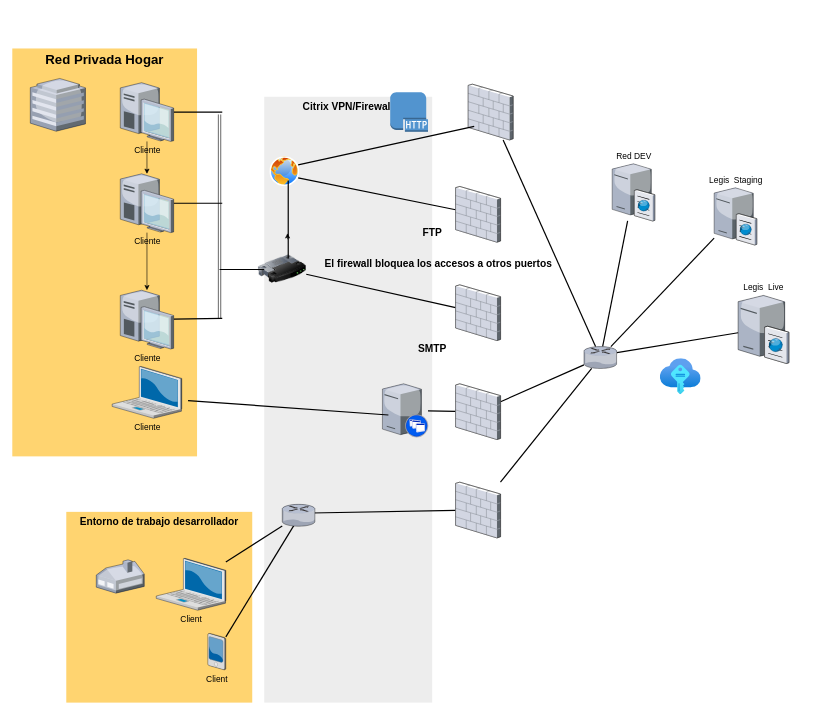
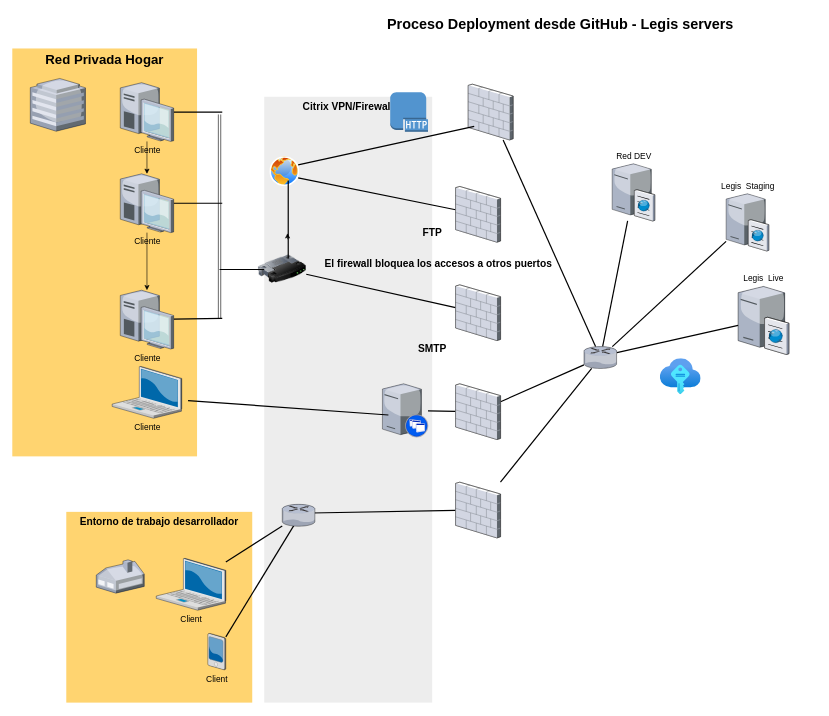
+ <mxCell id="37" value="&lt;span style=&quot;white-space: pre;&quot;&gt; &lt;/span&gt;Proceso Deployment desde GitHub - Legis servers" style="text;strokeColor=none;fillColor=none;html=1;fontSize=24;fontStyle=1;verticalAlign=middle;align=center;" parent="1" vertex="1"><mxGeometry x="499" y="20" width="861" height="40" as="geometry" /></mxCell>
- <mxCell id="38" value="Legis&amp;nbsp; Staging" style="verticalLabelPosition=top;aspect=fixed;html=1;verticalAlign=bottom;strokeColor=none;shape=mxgraph.citrix.cache_server;fillColor=#66B2FF;gradientColor=#0066CC;fontSize=14;labelPosition=center;align=center;" vertex="1" parent="1"><mxGeometry x="1190" y="310" width="71" height="97.5" as="geometry" /></mxCell>
+ <mxCell id="38" value="Legis&amp;nbsp; Staging" style="verticalLabelPosition=top;aspect=fixed;html=1;verticalAlign=bottom;strokeColor=none;shape=mxgraph.citrix.cache_server;fillColor=#66B2FF;gradientColor=#0066CC;fontSize=14;labelPosition=center;align=center;" vertex="1" parent="1"><mxGeometry x="1210" y="320" width="71" height="97.5" as="geometry" /></mxCell>
- <mxCell id="40" value="Legis&amp;nbsp; Live" style="verticalLabelPosition=top;aspect=fixed;html=1;verticalAlign=bottom;strokeColor=none;shape=mxgraph.citrix.cache_server;fillColor=#66B2FF;gradientColor=#0066CC;fontSize=14;labelPosition=center;align=center;" vertex="1" parent="1"><mxGeometry x="1230" y="489" width="84.48" height="116" as="geometry" /></mxCell>
+ <mxCell id="40" value="Legis&amp;nbsp; Live" style="verticalLabelPosition=top;aspect=fixed;html=1;verticalAlign=bottom;strokeColor=none;shape=mxgraph.citrix.cache_server;fillColor=#66B2FF;gradientColor=#0066CC;fontSize=14;labelPosition=center;align=center;" vertex="1" parent="1"><mxGeometry x="1230" y="474" width="84.48" height="116" as="geometry" /></mxCell>
